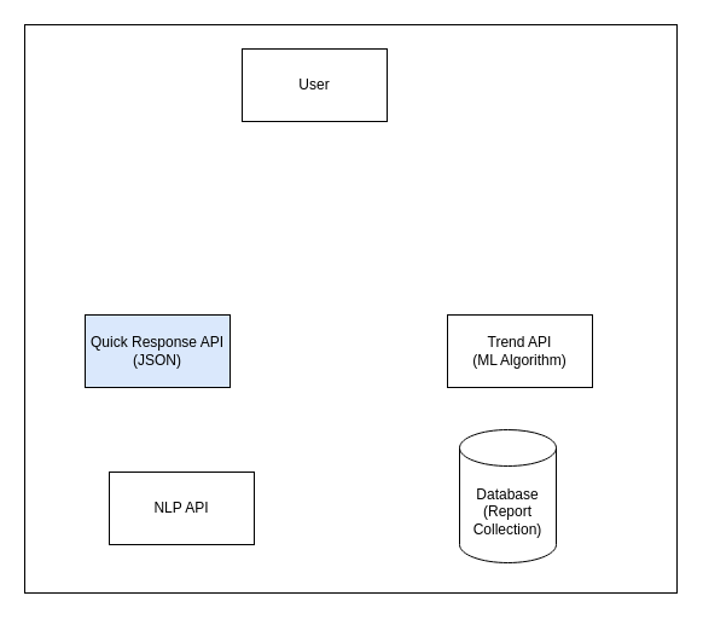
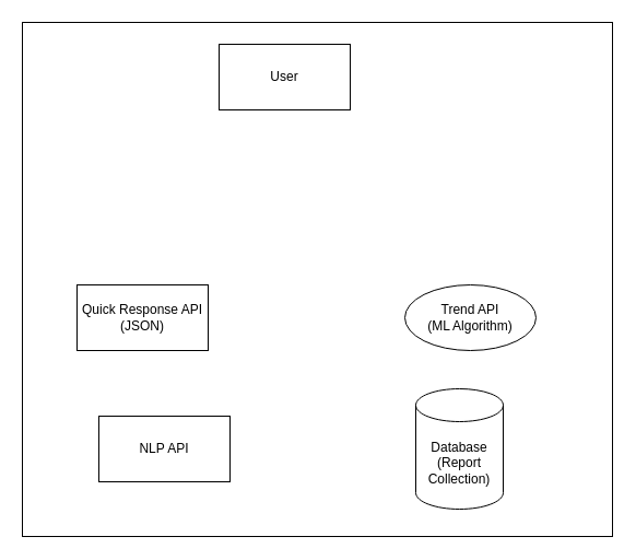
- <mxCell id="3" value="Quick Response API (JSON)" style="rounded=0;whiteSpace=wrap;html=1;fillColor=#dae8fc;" vertex="1" parent="1"><mxGeometry x="70" y="260" width="120" height="60" as="geometry" /></mxCell>
+ <mxCell id="3" value="Quick Response API (JSON)" style="rounded=0;whiteSpace=wrap;html=1;" vertex="1" parent="1"><mxGeometry x="70" y="260" width="120" height="60" as="geometry" /></mxCell>
- <mxCell id="6" value="Trend API&lt;br&gt;(ML Algorithm)" style="rounded=0;whiteSpace=wrap;html=1;" vertex="1" parent="1"><mxGeometry x="370" y="260" width="120" height="60" as="geometry" /></mxCell>
+ <mxCell id="6" value="Trend API&lt;br&gt;(ML Algorithm)" style="ellipse;whiteSpace=wrap;html=1;" vertex="1" parent="1"><mxGeometry x="370" y="260" width="120" height="60" as="geometry" /></mxCell>
- <mxCell id="4" value="NLP API" style="rounded=0;whiteSpace=wrap;html=1;" vertex="1" parent="1"><mxGeometry x="90" y="390" width="120" height="60" as="geometry" /></mxCell>
+ <mxCell id="4" value="NLP API" style="rounded=0;whiteSpace=wrap;html=1;" vertex="1" parent="1"><mxGeometry x="90" y="380" width="120" height="60" as="geometry" /></mxCell>
